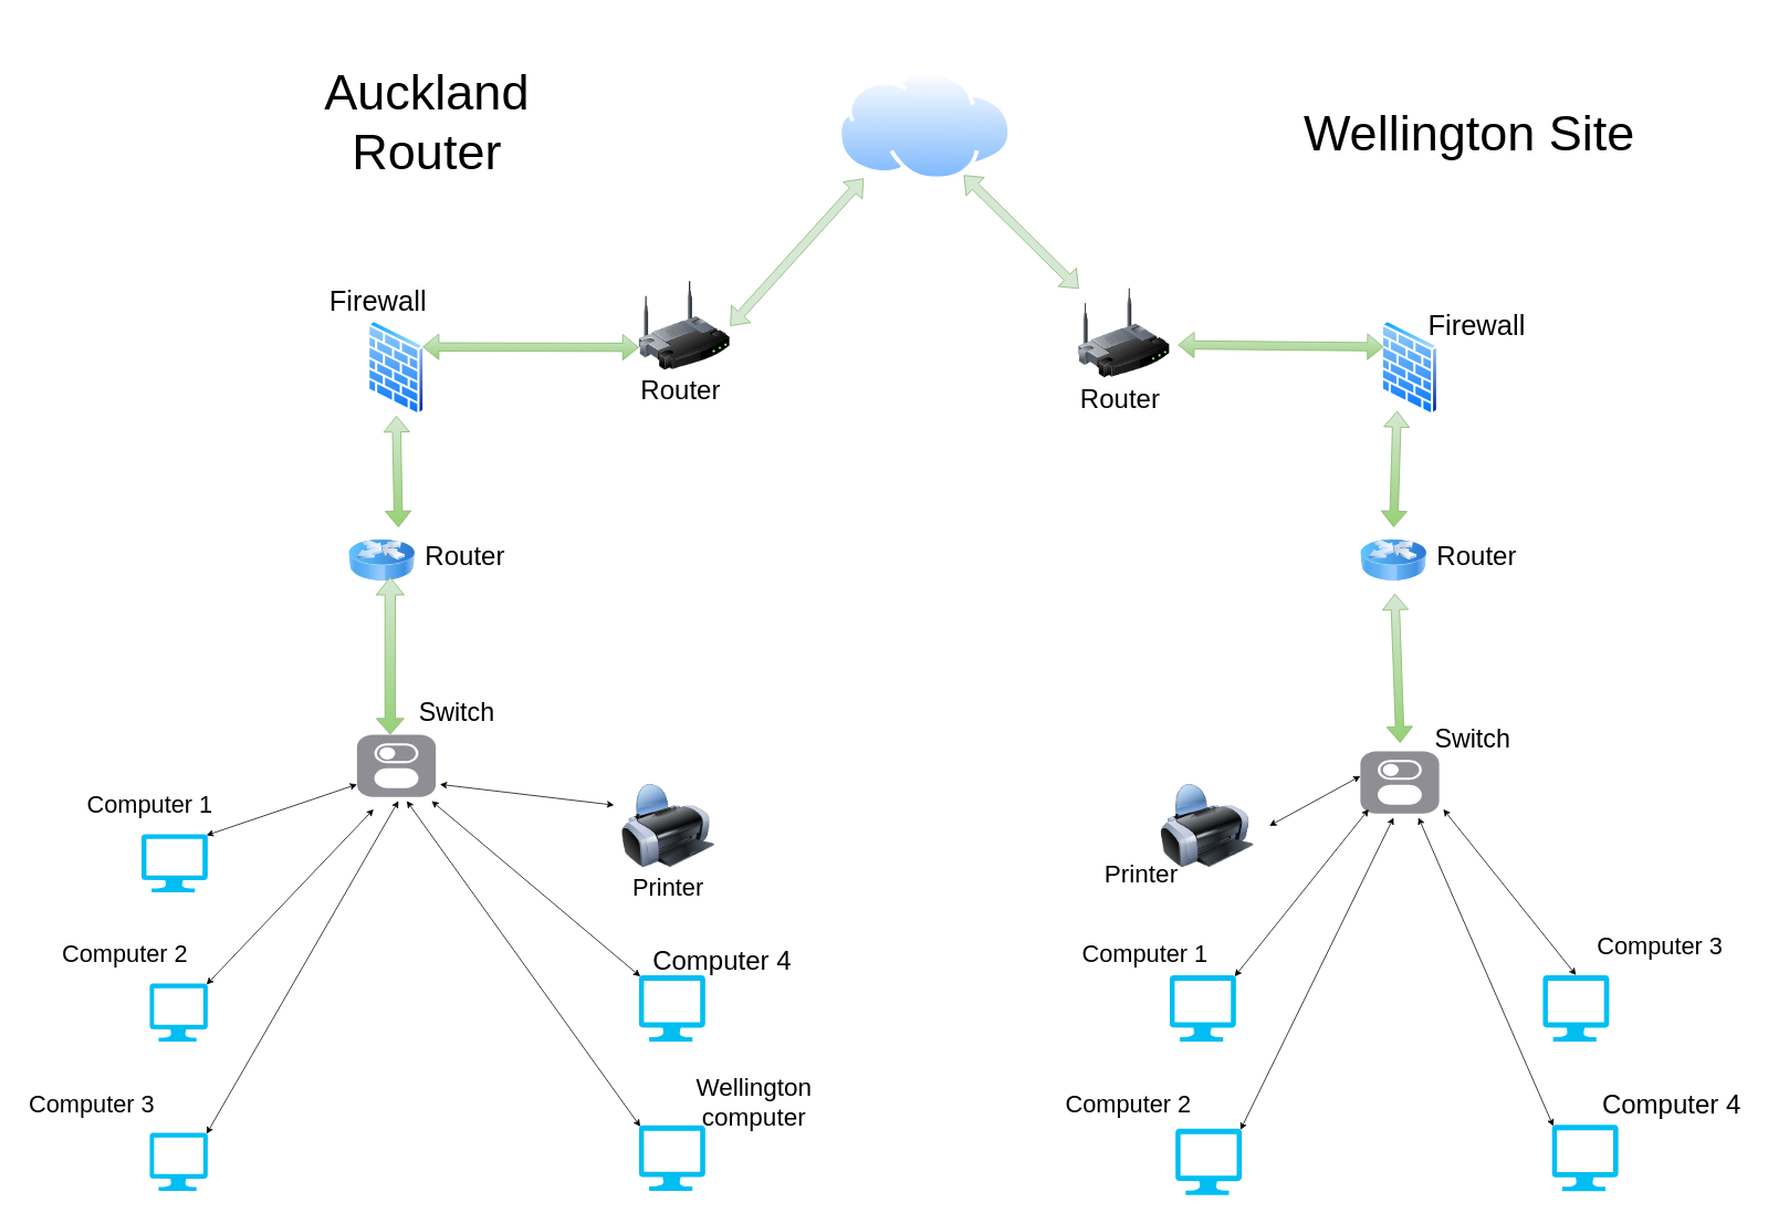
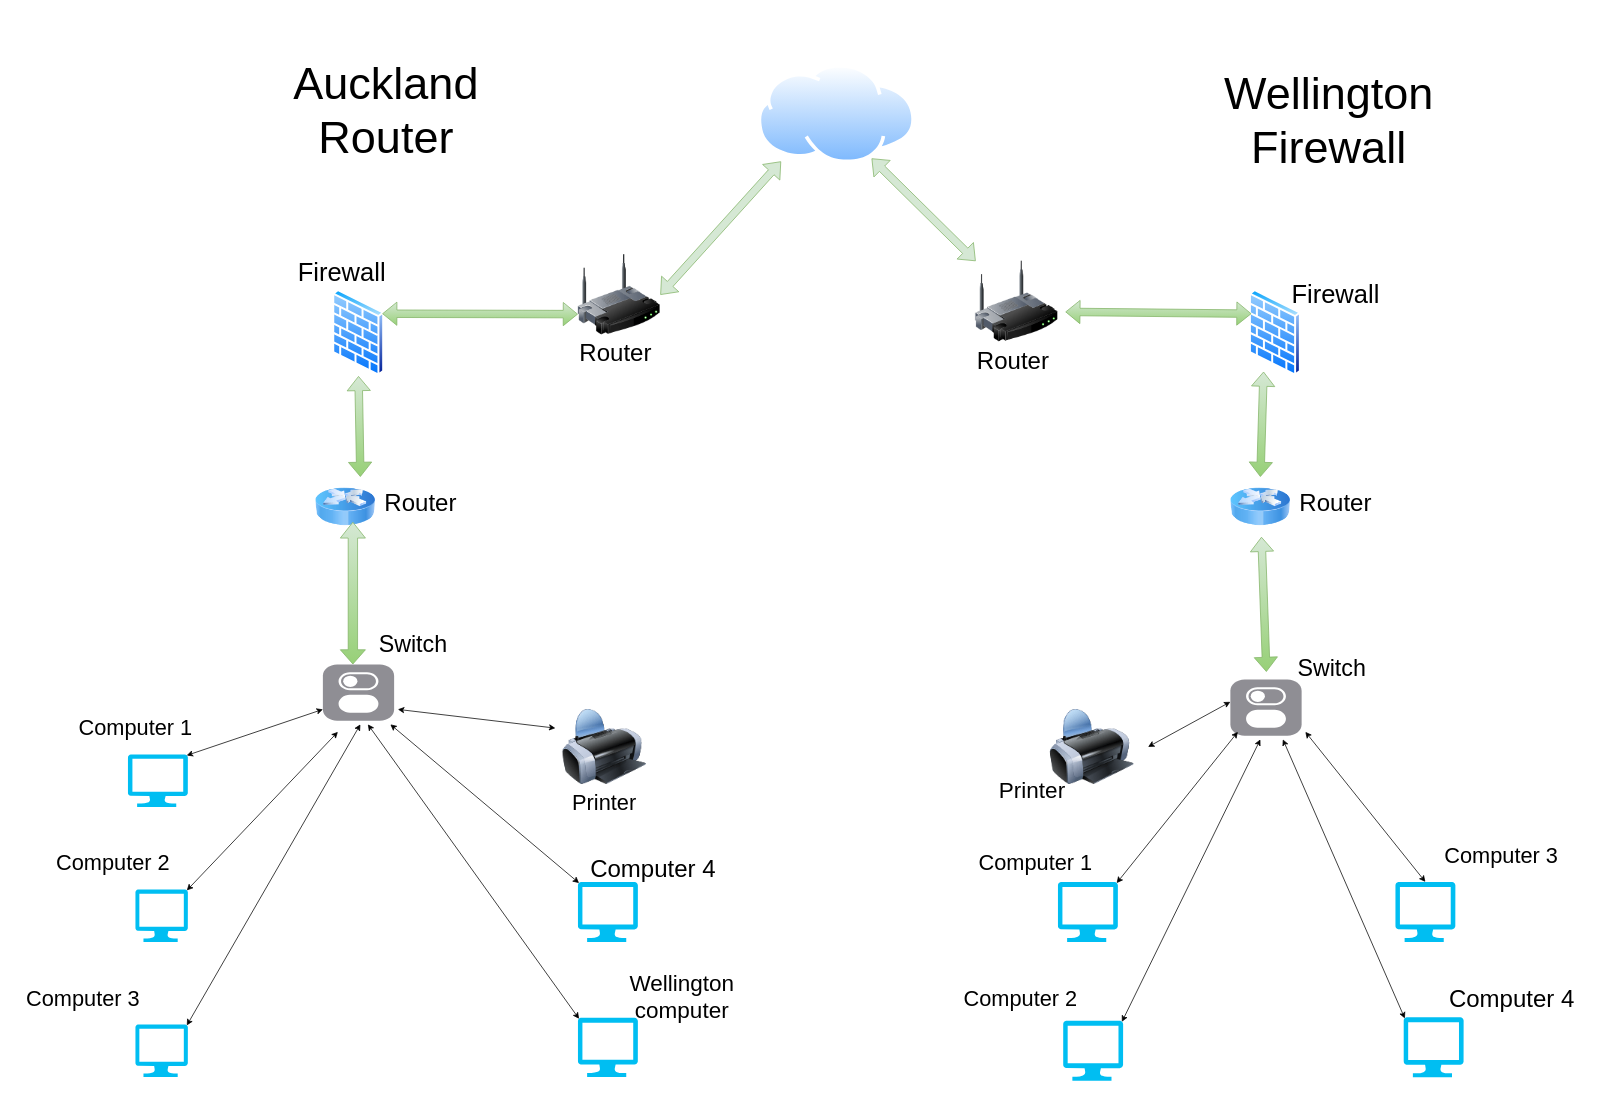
- <mxCell id="59" value="Wellington Site" style="text;html=1;align=center;verticalAlign=middle;whiteSpace=wrap;rounded=0;fontSize=60;" vertex="1" parent="4"><mxGeometry x="1472" y="-65" width="419" height="279" as="geometry" /></mxCell>
+ <mxCell id="59" value="Wellington Firewall" style="text;html=1;align=center;verticalAlign=middle;whiteSpace=wrap;rounded=0;fontSize=60;" vertex="1" parent="4"><mxGeometry x="1472" y="-65" width="419" height="279" as="geometry" /></mxCell>
